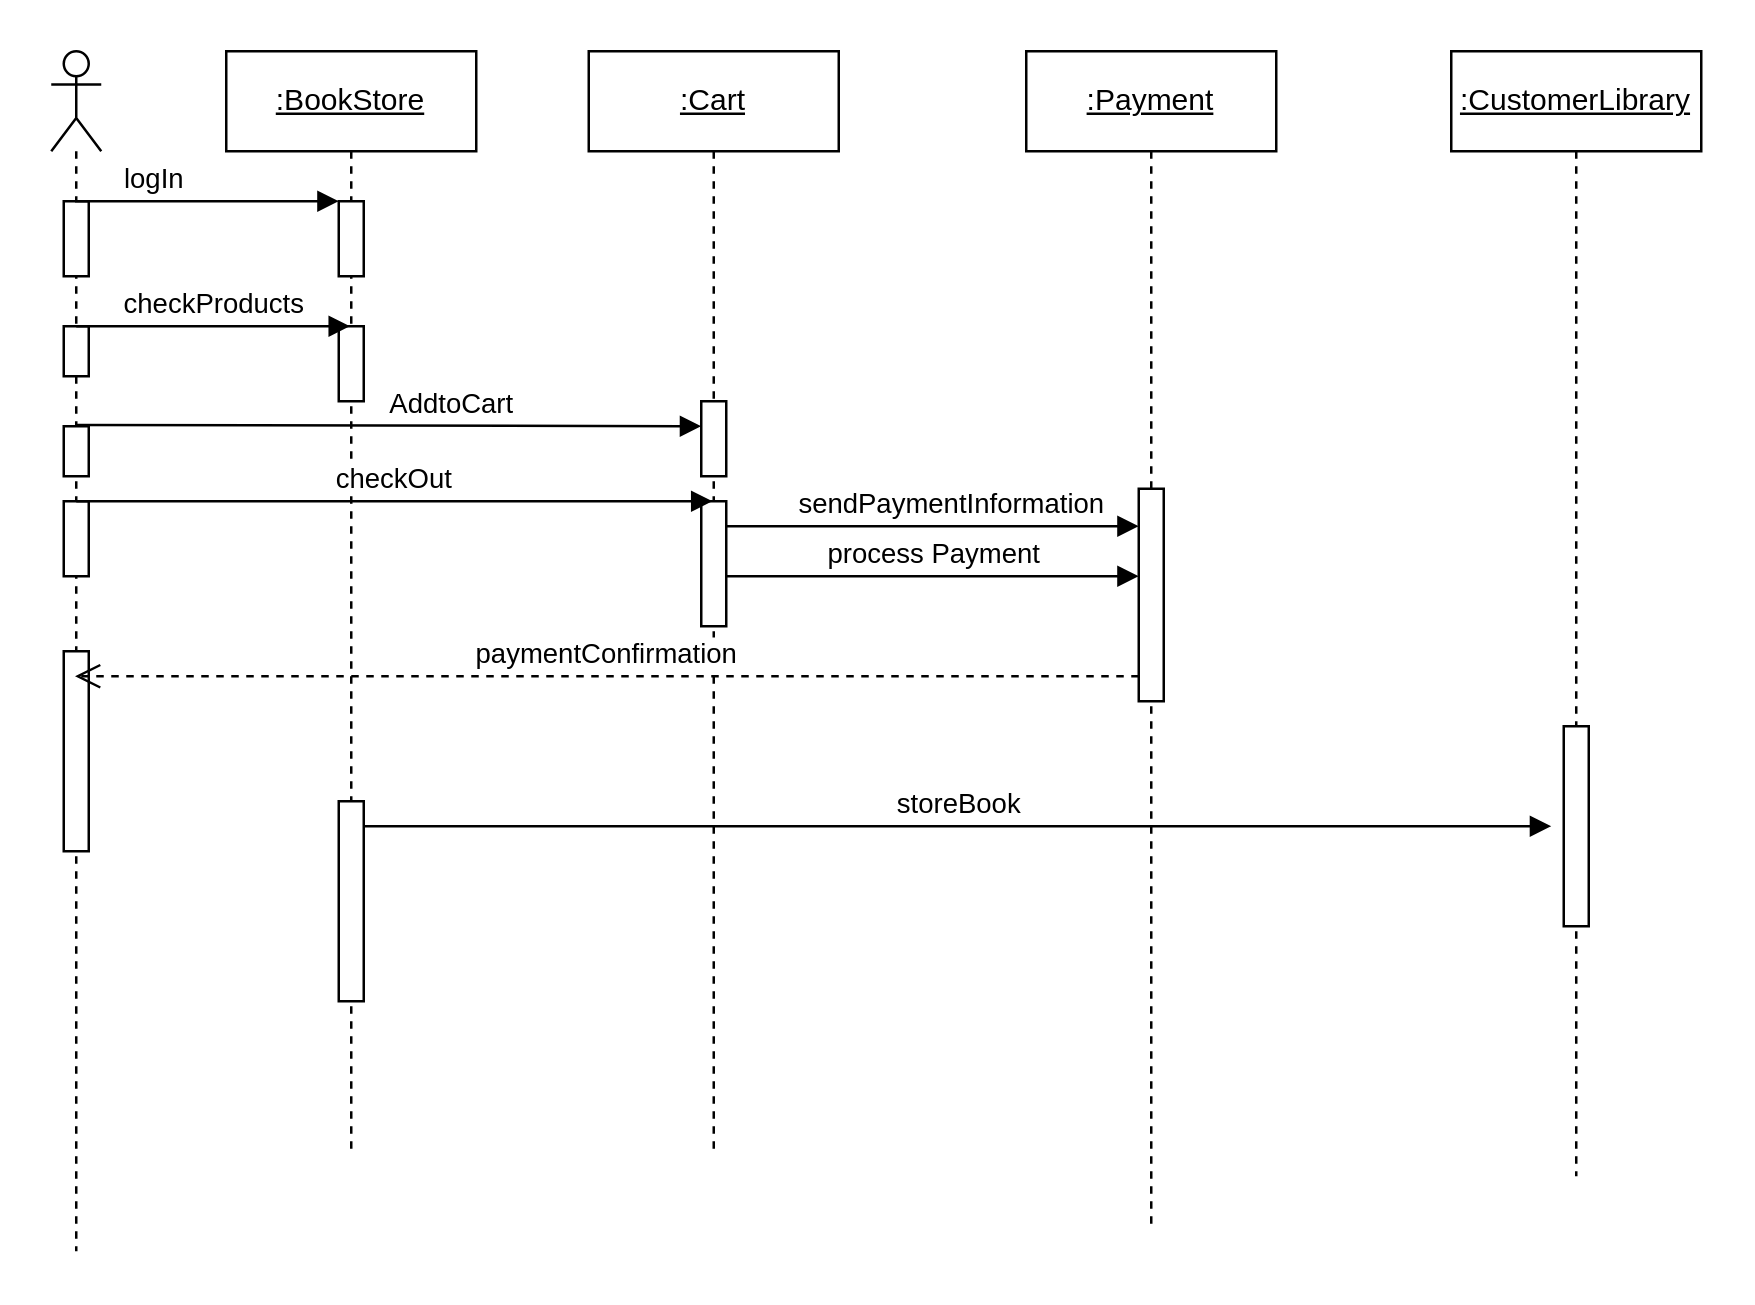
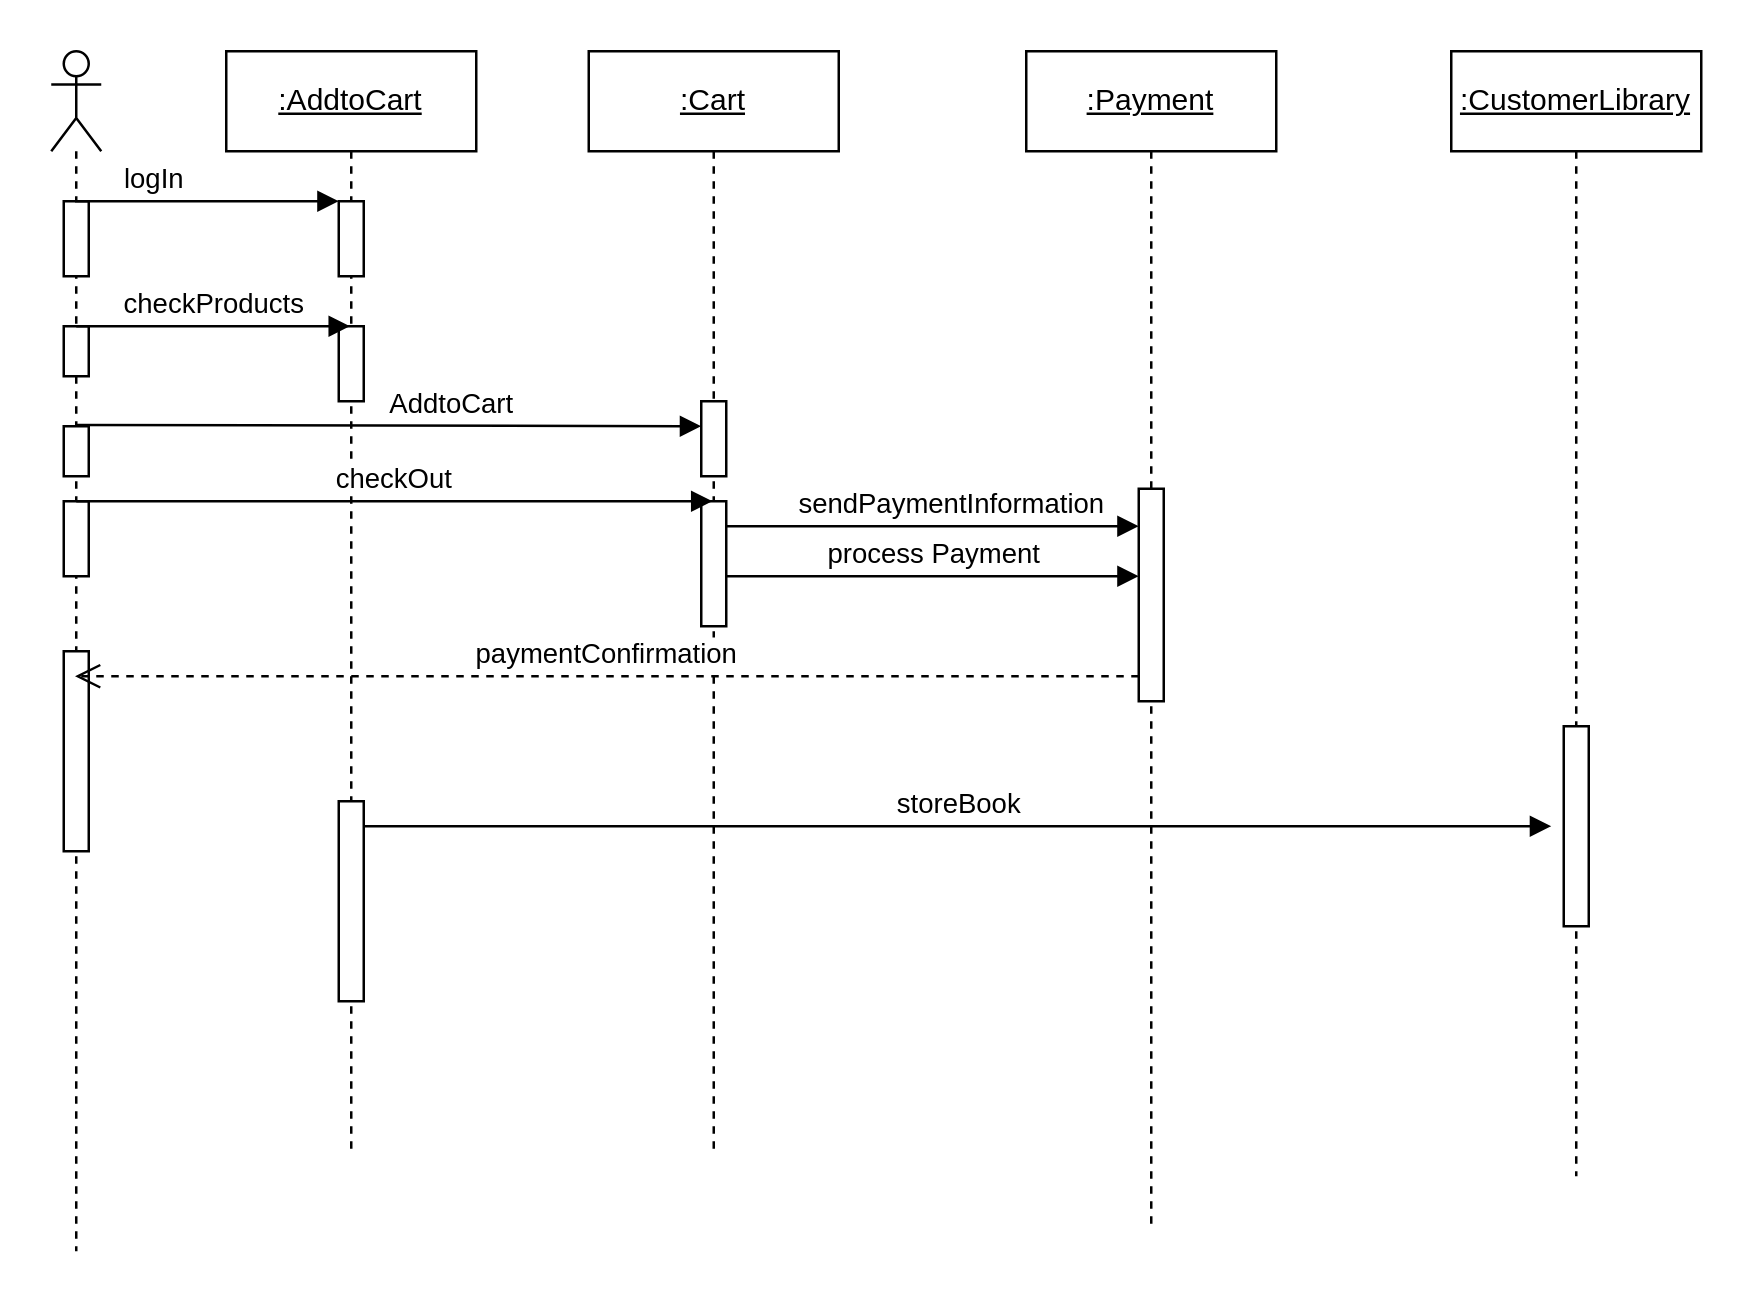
- <mxCell id="9" value=":BookStore" style="shape=umlLifeline;perimeter=lifelinePerimeter;whiteSpace=wrap;html=1;container=1;dropTarget=0;collapsible=0;recursiveResize=0;outlineConnect=0;portConstraint=eastwest;newEdgeStyle={&quot;edgeStyle&quot;:&quot;elbowEdgeStyle&quot;,&quot;elbow&quot;:&quot;vertical&quot;,&quot;curved&quot;:0,&quot;rounded&quot;:0};fontStyle=4" vertex="1" parent="1"><mxGeometry x="90" y="20" width="100" height="440" as="geometry" /></mxCell>
+ <mxCell id="9" value=":AddtoCart" style="shape=umlLifeline;perimeter=lifelinePerimeter;whiteSpace=wrap;html=1;container=1;dropTarget=0;collapsible=0;recursiveResize=0;outlineConnect=0;portConstraint=eastwest;newEdgeStyle={&quot;edgeStyle&quot;:&quot;elbowEdgeStyle&quot;,&quot;elbow&quot;:&quot;vertical&quot;,&quot;curved&quot;:0,&quot;rounded&quot;:0};fontStyle=4" vertex="1" parent="1"><mxGeometry x="90" y="20" width="100" height="440" as="geometry" /></mxCell>
